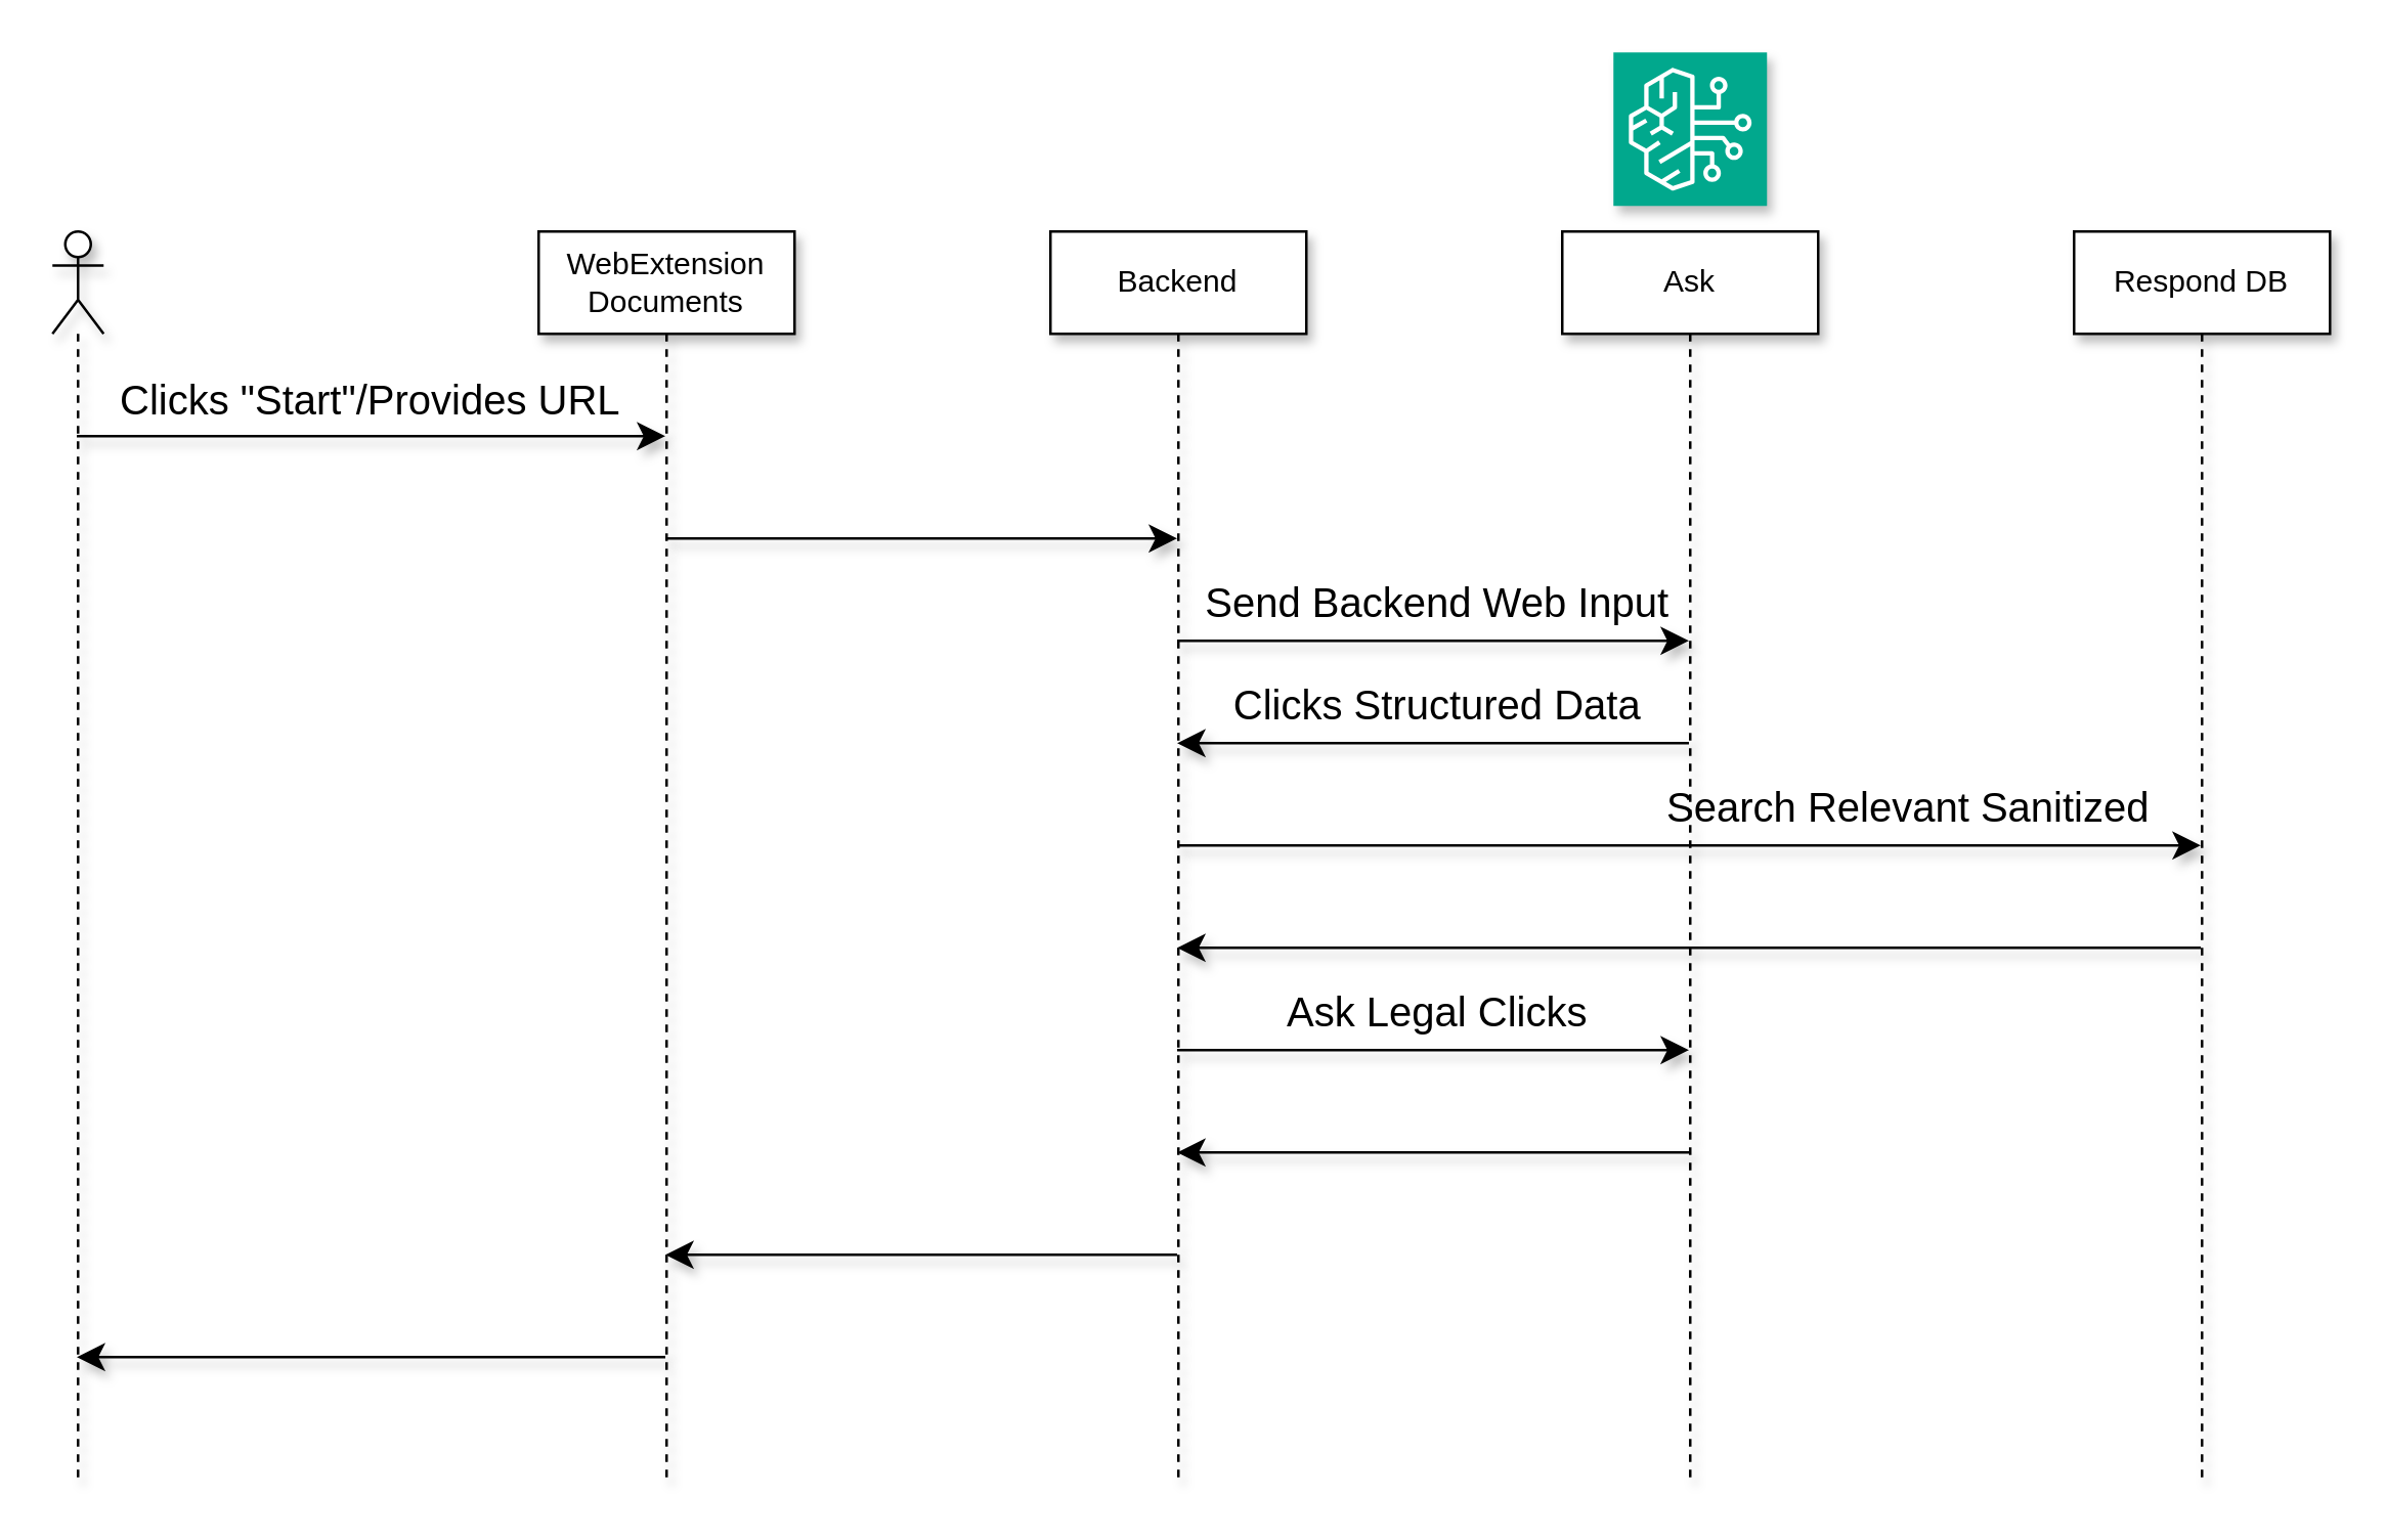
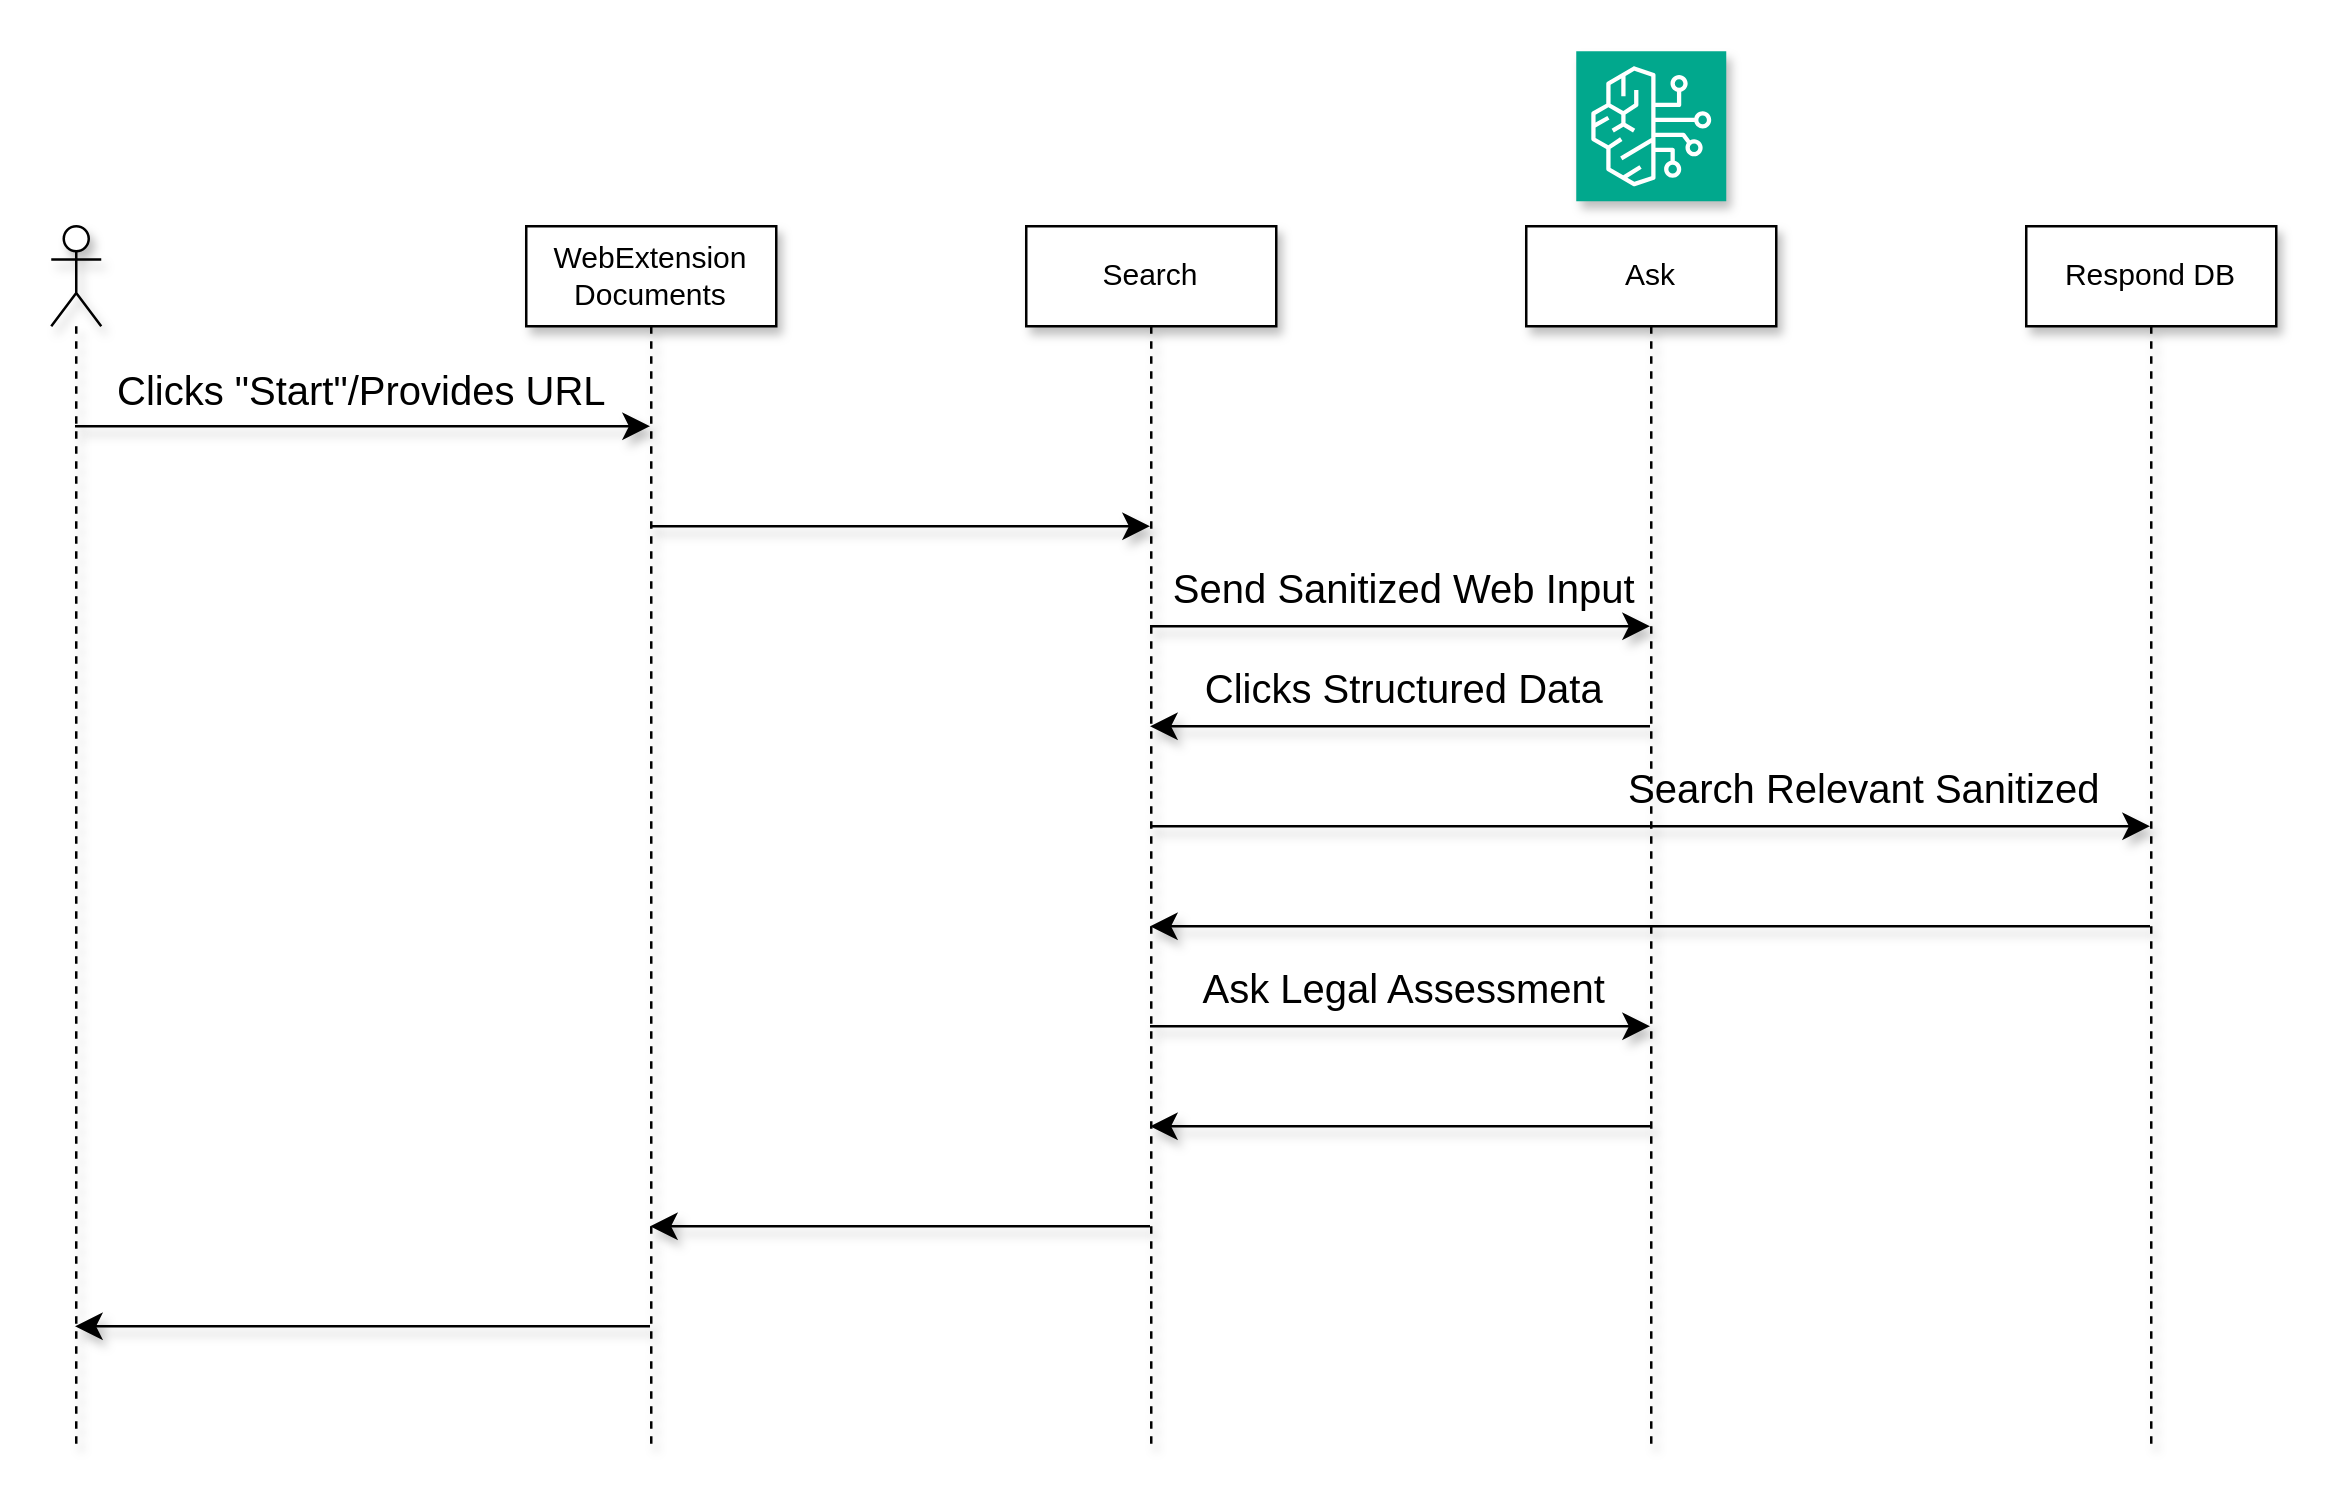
- <mxCell id="12" value="Backend" style="shape=umlLifeline;perimeter=lifelinePerimeter;whiteSpace=wrap;html=1;container=1;dropTarget=0;collapsible=0;recursiveResize=0;outlineConnect=0;portConstraint=eastwest;newEdgeStyle={&quot;curved&quot;:0,&quot;rounded&quot;:0};shadow=1;" vertex="1" parent="1"><mxGeometry x="410" y="90" width="100" height="490" as="geometry" /></mxCell>
+ <mxCell id="12" value="Search" style="shape=umlLifeline;perimeter=lifelinePerimeter;whiteSpace=wrap;html=1;container=1;dropTarget=0;collapsible=0;recursiveResize=0;outlineConnect=0;portConstraint=eastwest;newEdgeStyle={&quot;curved&quot;:0,&quot;rounded&quot;:0};shadow=1;" vertex="1" parent="1"><mxGeometry x="410" y="90" width="100" height="490" as="geometry" /></mxCell>
- <mxCell id="17" value="Send Backend Web Input" style="text;html=1;align=center;verticalAlign=middle;resizable=0;points=[];autosize=1;strokeColor=none;fillColor=none;fontSize=16;shadow=1;" vertex="1" parent="1"><mxGeometry x="456" y="220" width="210" height="30" as="geometry" /></mxCell>
+ <mxCell id="17" value="Send Sanitized Web Input" style="text;html=1;align=center;verticalAlign=middle;resizable=0;points=[];autosize=1;strokeColor=none;fillColor=none;fontSize=16;shadow=1;" vertex="1" parent="1"><mxGeometry x="456" y="220" width="210" height="30" as="geometry" /></mxCell>
- <mxCell id="22" value="Ask Legal Clicks" style="text;html=1;align=center;verticalAlign=middle;resizable=0;points=[];autosize=1;strokeColor=none;fillColor=none;fontSize=16;shadow=1;" vertex="1" parent="1"><mxGeometry x="471" y="380" width="180" height="30" as="geometry" /></mxCell>
+ <mxCell id="22" value="Ask Legal Assessment" style="text;html=1;align=center;verticalAlign=middle;resizable=0;points=[];autosize=1;strokeColor=none;fillColor=none;fontSize=16;shadow=1;" vertex="1" parent="1"><mxGeometry x="471" y="380" width="180" height="30" as="geometry" /></mxCell>
